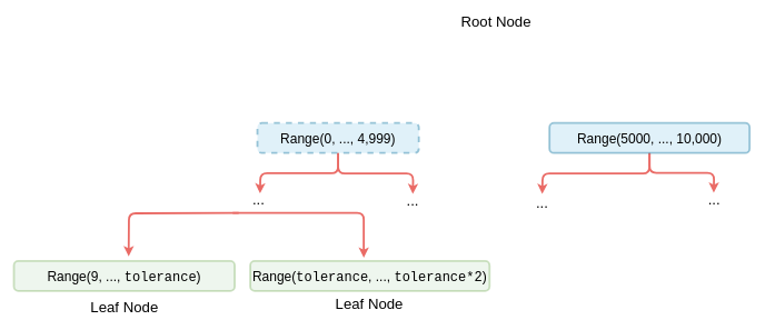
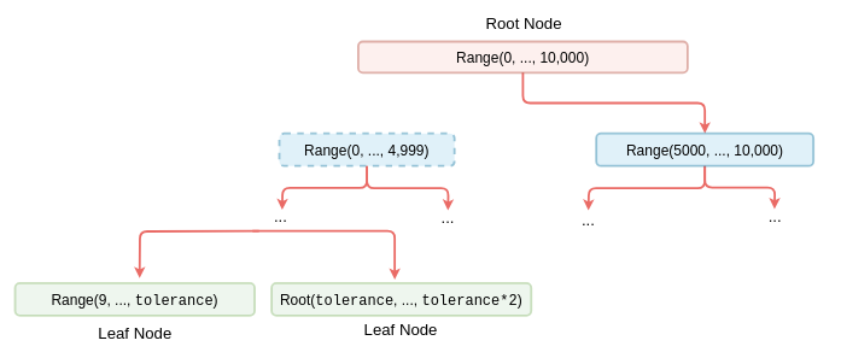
- <mxCell id="7" value="&lt;font color=&quot;#000000&quot; style=&quot;font-size: 22px;&quot;&gt;Root Node&lt;/font&gt;" style="text;html=1;strokeColor=none;fillColor=none;align=center;verticalAlign=middle;whiteSpace=wrap;rounded=0;fontSize=17;fontColor=#EA6B66;opacity=40;" vertex="1" parent="1"><mxGeometry x="518" y="20" width="450" height="25" as="geometry" /></mxCell>
+ <mxCell id="7" value="&lt;font color=&quot;#000000&quot; style=&quot;font-size: 22px;&quot;&gt;Root Node&lt;/font&gt;" style="text;html=1;strokeColor=none;fillColor=none;align=center;verticalAlign=middle;whiteSpace=wrap;rounded=0;fontSize=17;fontColor=#EA6B66;opacity=40;" vertex="1" parent="1"><mxGeometry x="498" y="20" width="450" height="25" as="geometry" /></mxCell>
+ <mxCell id="6" value="&lt;span style=&quot;font-size: 20px;&quot;&gt;Range(0, ..., 10,000)&lt;/span&gt;" style="rounded=1;whiteSpace=wrap;html=1;fontSize=12;strokeColor=#ae4132;strokeWidth=3;fillColor=#fad9d5;opacity=40;" vertex="1" parent="1"><mxGeometry x="494" y="57" width="455" height="43" as="geometry" /></mxCell>
+ <mxCell id="5" style="edgeStyle=orthogonalEdgeStyle;rounded=1;orthogonalLoop=1;jettySize=auto;html=1;exitX=0.5;exitY=1;exitDx=0;exitDy=0;entryX=0.5;entryY=0;entryDx=0;entryDy=0;fontSize=22;fontColor=#000000;strokeColor=#EA6B66;strokeWidth=3;" edge="1" parent="1" source="6" target="10"><mxGeometry relative="1" as="geometry" /></mxCell>
- <mxCell id="19" value="&lt;span style=&quot;font-size: 20px;&quot;&gt;Range(&lt;/span&gt;&lt;span style=&quot;font-family: &amp;quot;Courier New&amp;quot;; font-size: 20px;&quot;&gt;tolerance&lt;/span&gt;&lt;span style=&quot;font-size: 20px;&quot;&gt;, ..., &lt;font face=&quot;Courier New&quot;&gt;tolerance*2&lt;/font&gt;)&lt;/span&gt;" style="rounded=1;whiteSpace=wrap;html=1;fontSize=12;strokeColor=#82b366;strokeWidth=3;fillColor=#d5e8d4;opacity=40;" vertex="1" parent="1"><mxGeometry x="374.3" y="391" width="358.7" height="45" as="geometry" /></mxCell>
+ <mxCell id="19" value="&lt;span style=&quot;font-size: 20px;&quot;&gt;Root(&lt;/span&gt;&lt;span style=&quot;font-family: &amp;quot;Courier New&amp;quot;; font-size: 20px;&quot;&gt;tolerance&lt;/span&gt;&lt;span style=&quot;font-size: 20px;&quot;&gt;, ..., &lt;font face=&quot;Courier New&quot;&gt;tolerance*2&lt;/font&gt;)&lt;/span&gt;" style="rounded=1;whiteSpace=wrap;html=1;fontSize=12;strokeColor=#82b366;strokeWidth=3;fillColor=#d5e8d4;opacity=40;" vertex="1" parent="1"><mxGeometry x="374.3" y="391" width="358.7" height="45" as="geometry" /></mxCell>
